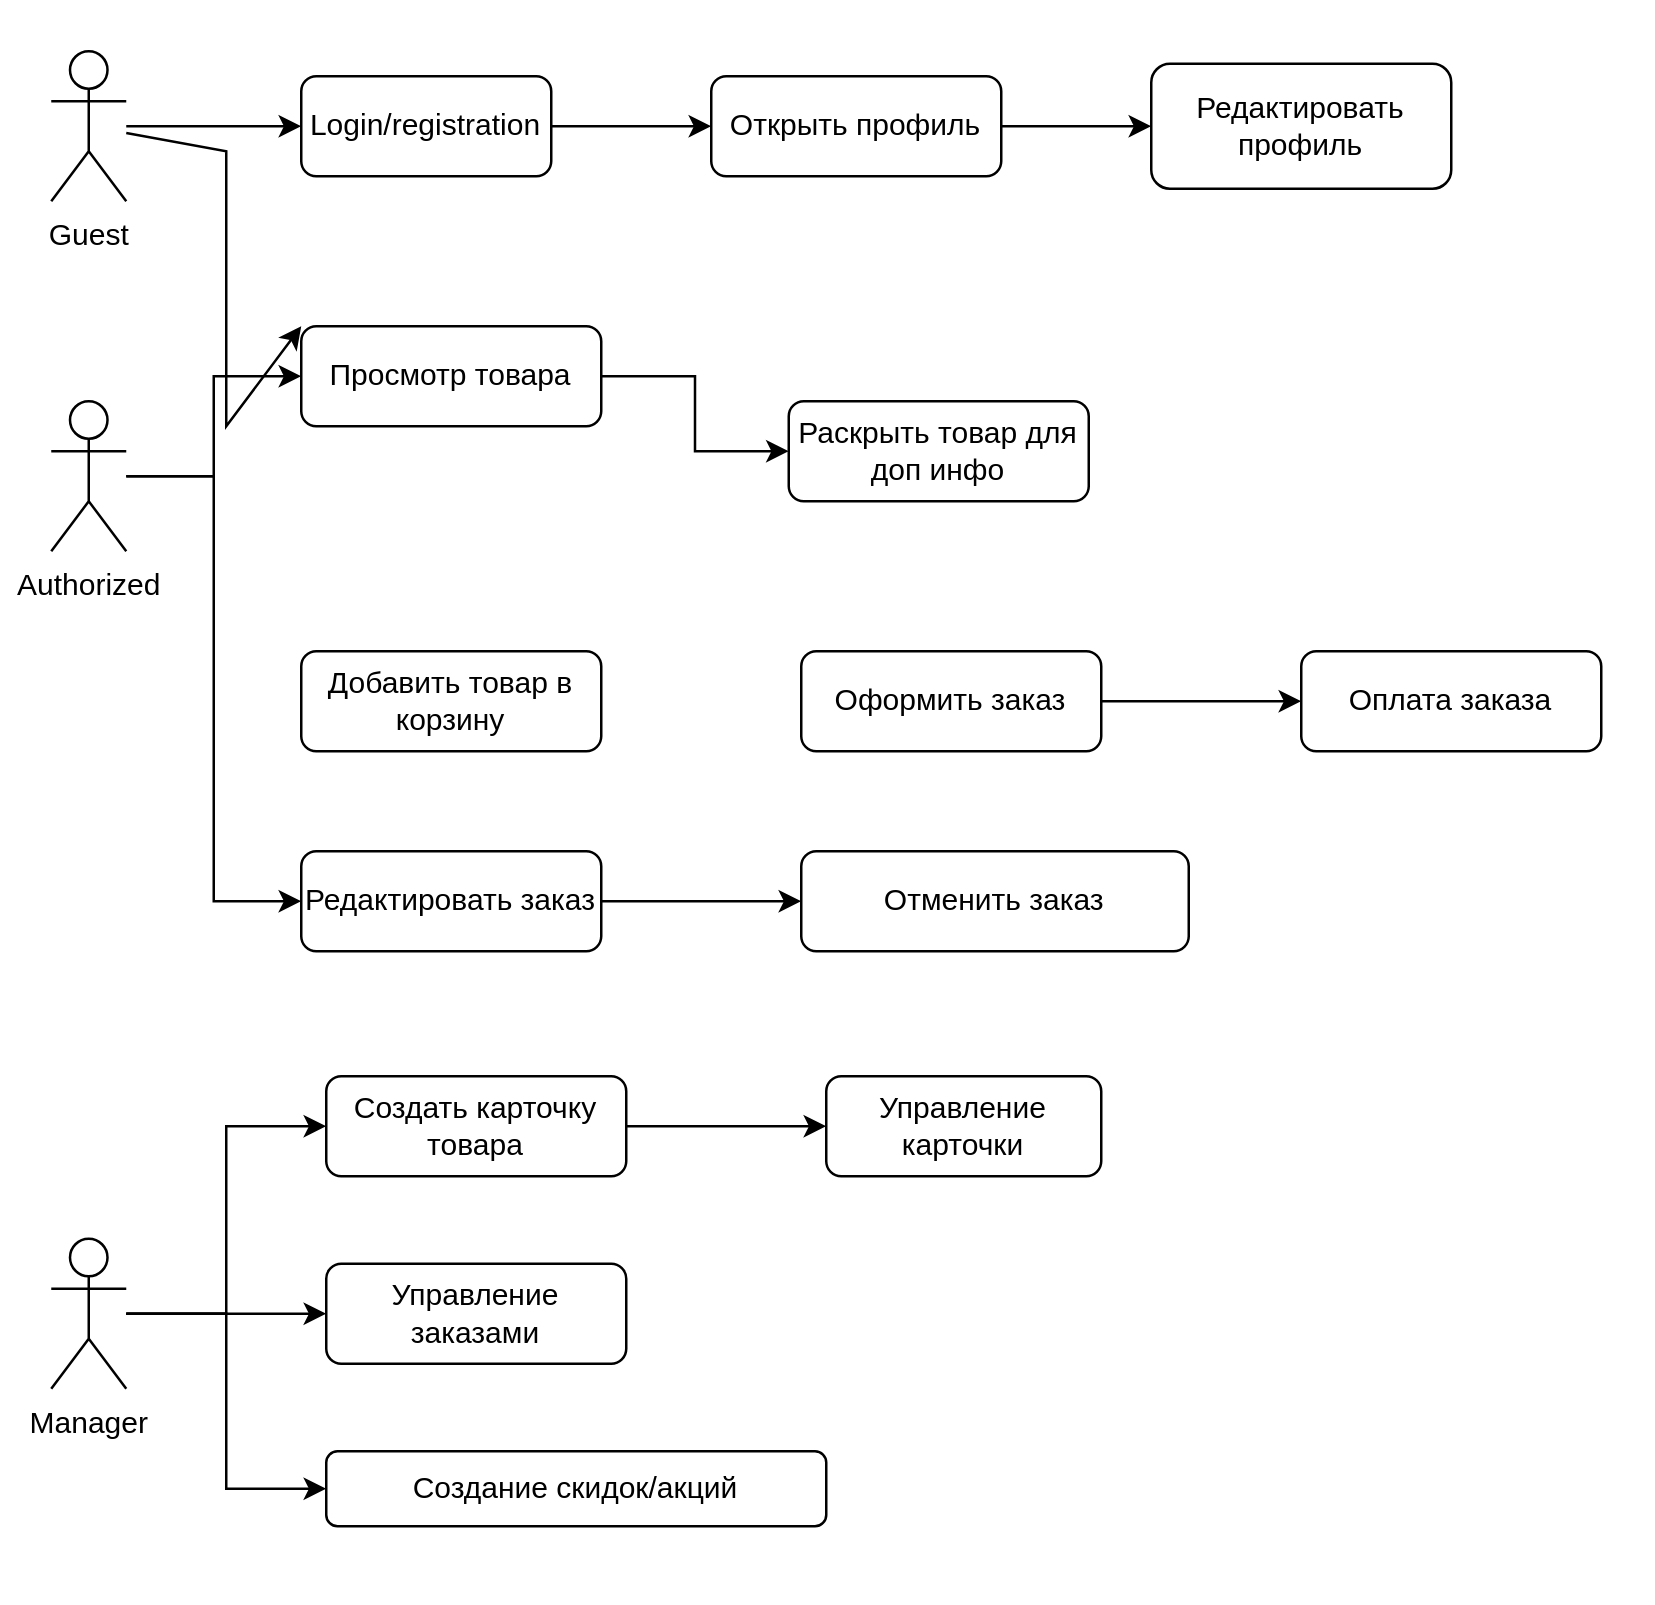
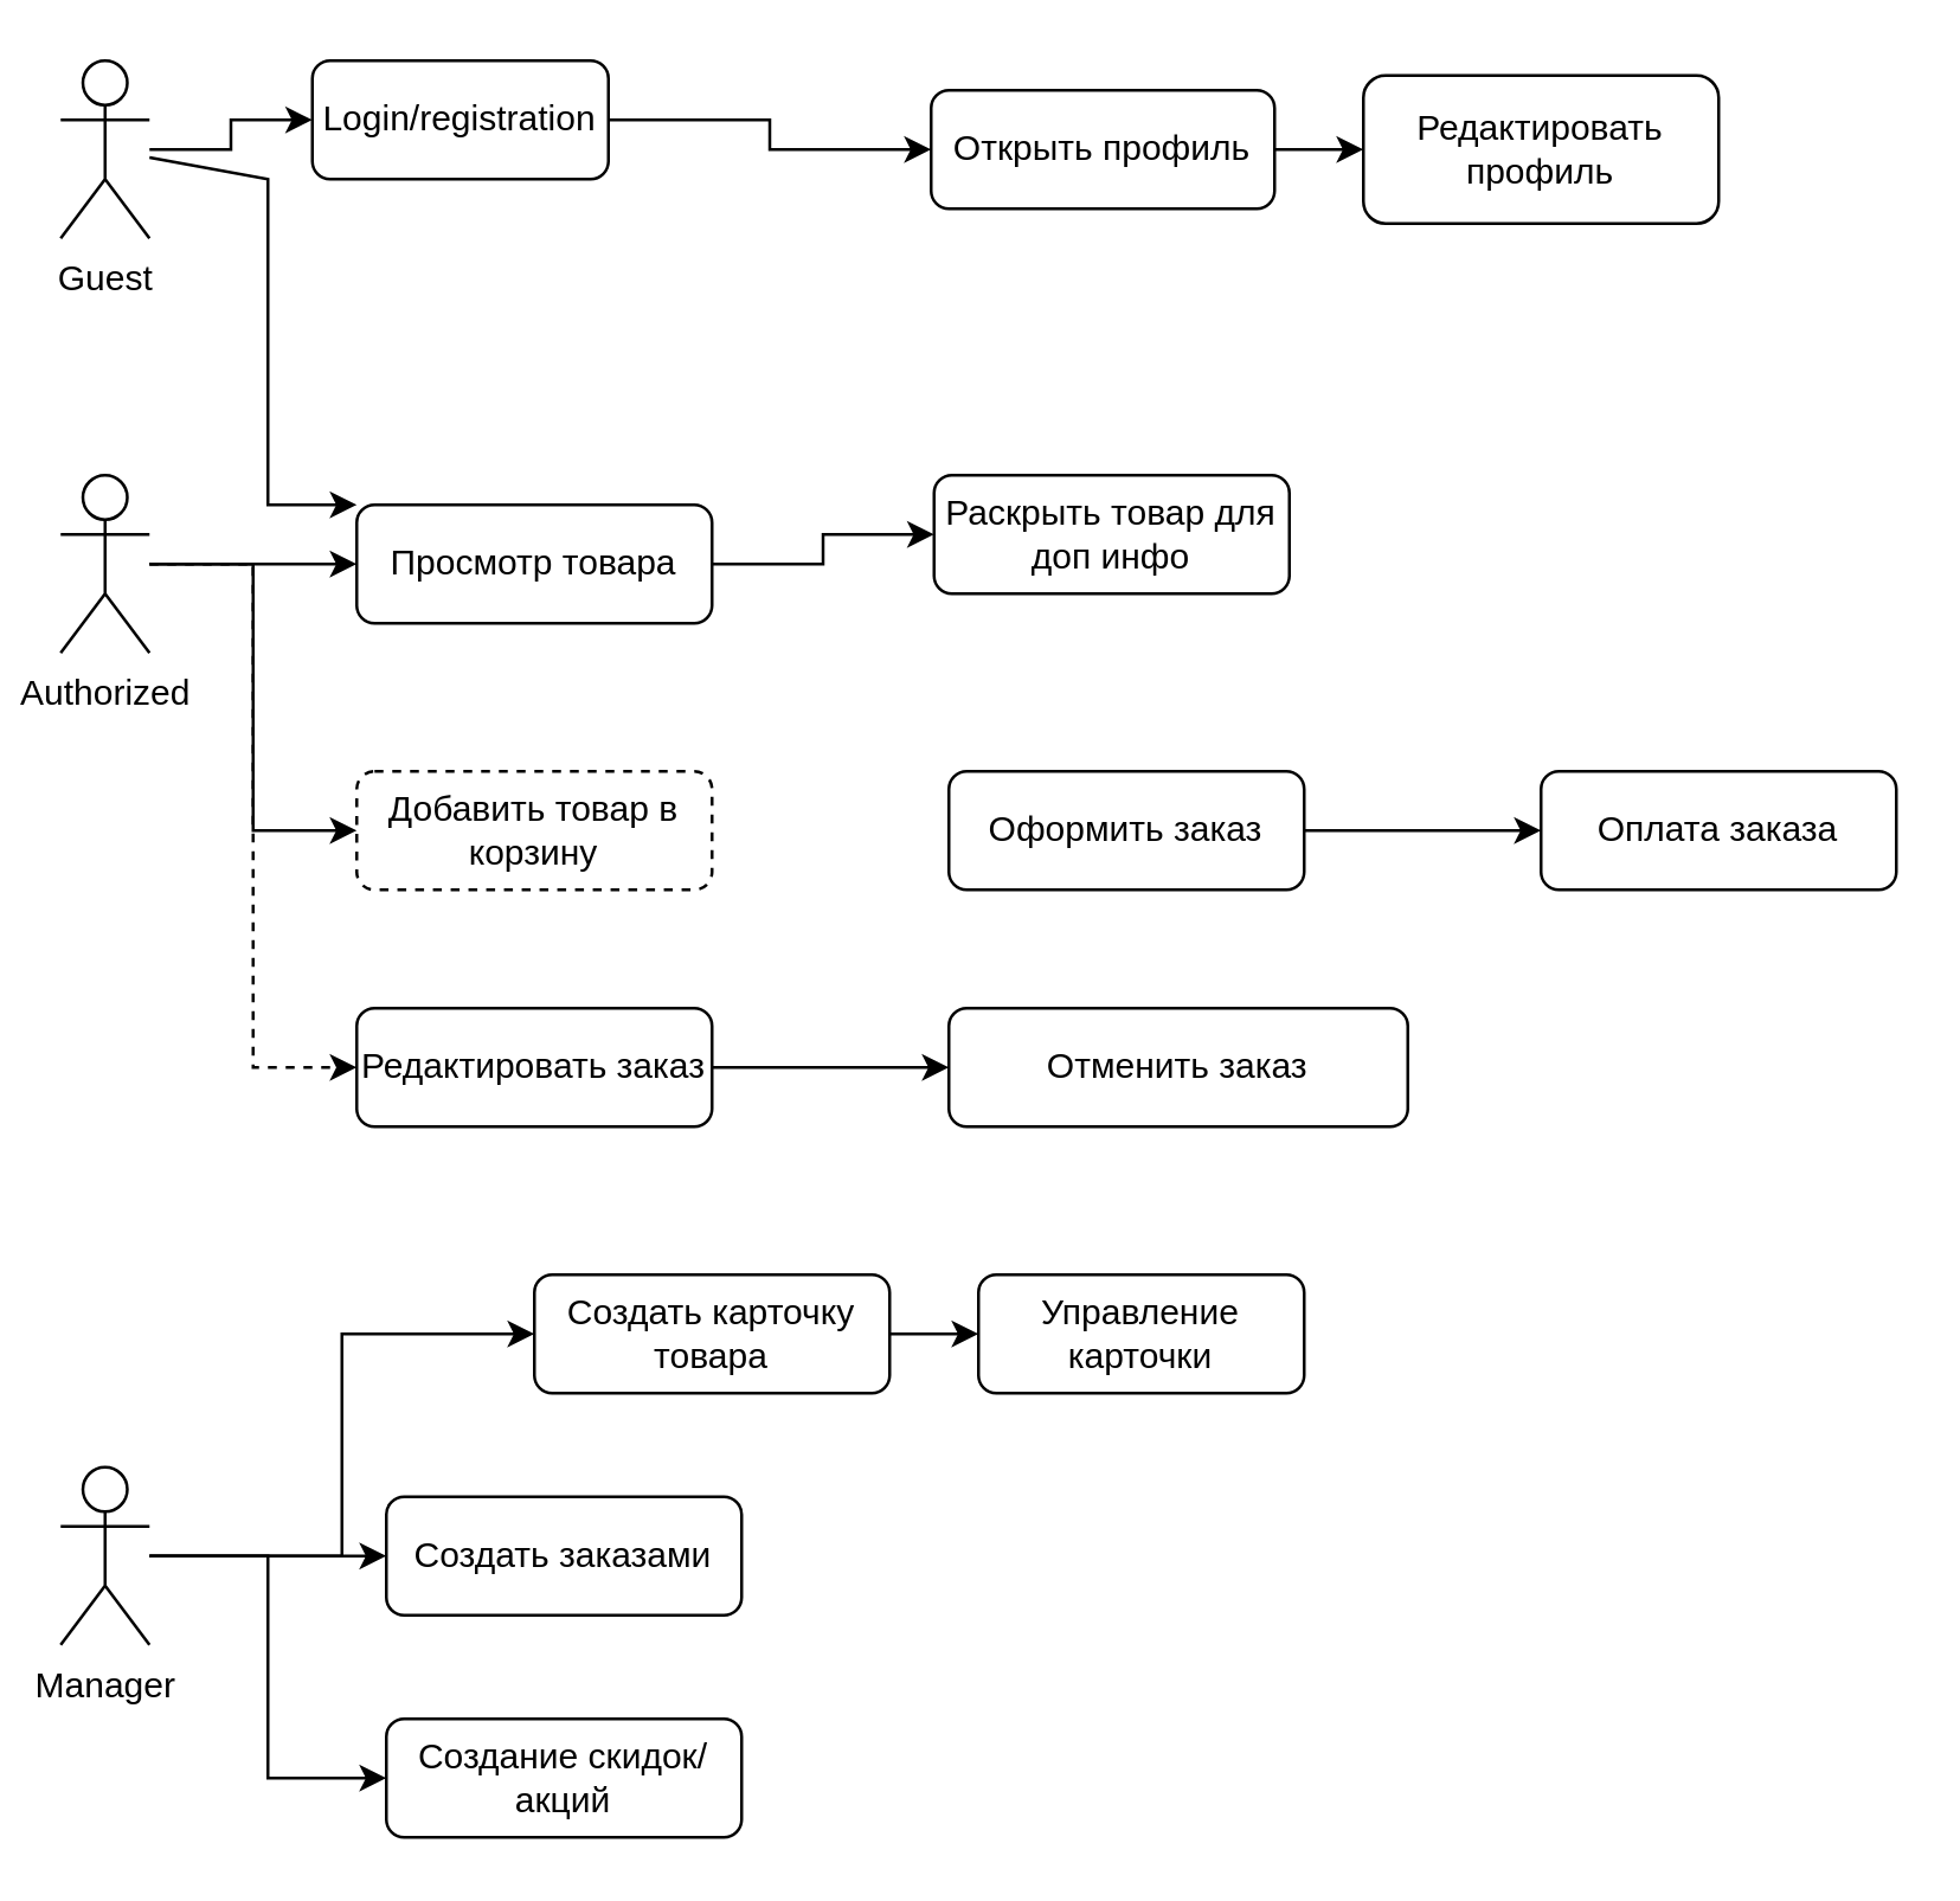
- <mxCell id="13" value="Login/registration" style="rounded=1;whiteSpace=wrap;html=1;" vertex="1" parent="1"><mxGeometry x="120" y="30" width="100" height="40" as="geometry" /></mxCell>
+ <mxCell id="13" value="Login/registration" style="rounded=1;whiteSpace=wrap;html=1;" vertex="1" parent="1"><mxGeometry x="105" y="20" width="100" height="40" as="geometry" /></mxCell>
- <mxCell id="15" value="Открыть профиль" style="whiteSpace=wrap;html=1;rounded=1;" vertex="1" parent="1"><mxGeometry x="284" y="30" width="116" height="40" as="geometry" /></mxCell>
+ <mxCell id="15" value="Открыть профиль" style="whiteSpace=wrap;html=1;rounded=1;" vertex="1" parent="1"><mxGeometry x="314" y="30" width="116" height="40" as="geometry" /></mxCell>
- <mxCell id="18" value="Просмотр товара" style="rounded=1;whiteSpace=wrap;html=1;" vertex="1" parent="1"><mxGeometry x="120" y="130" width="120" height="40" as="geometry" /></mxCell>
+ <mxCell id="18" value="Просмотр товара" style="rounded=1;whiteSpace=wrap;html=1;" vertex="1" parent="1"><mxGeometry x="120" y="170" width="120" height="40" as="geometry" /></mxCell>
+ <mxCell id="5" style="edgeStyle=orthogonalEdgeStyle;rounded=0;orthogonalLoop=1;jettySize=auto;html=1;entryX=0;entryY=0.5;entryDx=0;entryDy=0;" edge="1" parent="1" source="7" target="20"><mxGeometry relative="1" as="geometry" /></mxCell>
- <mxCell id="20" value="Добавить товар в корзину" style="rounded=1;whiteSpace=wrap;html=1;" vertex="1" parent="1"><mxGeometry x="120" y="260" width="120" height="40" as="geometry" /></mxCell>
+ <mxCell id="20" value="Добавить товар в корзину" style="rounded=1;whiteSpace=wrap;html=1;dashed=1;" vertex="1" parent="1"><mxGeometry x="120" y="260" width="120" height="40" as="geometry" /></mxCell>
- <mxCell id="6" style="edgeStyle=orthogonalEdgeStyle;rounded=0;orthogonalLoop=1;jettySize=auto;html=1;entryX=0;entryY=0.5;entryDx=0;entryDy=0;" edge="1" parent="1" source="7" target="26"><mxGeometry relative="1" as="geometry" /></mxCell>
+ <mxCell id="6" style="edgeStyle=orthogonalEdgeStyle;rounded=0;orthogonalLoop=1;jettySize=auto;html=1;entryX=0;entryY=0.5;entryDx=0;entryDy=0;dashed=1;" edge="1" parent="1" source="7" target="26"><mxGeometry relative="1" as="geometry" /></mxCell>
- <mxCell id="29" value="Создать карточку товара" style="rounded=1;whiteSpace=wrap;html=1;" vertex="1" parent="1"><mxGeometry x="130" y="430" width="120" height="40" as="geometry" /></mxCell>
+ <mxCell id="29" value="Создать карточку товара" style="rounded=1;whiteSpace=wrap;html=1;" vertex="1" parent="1"><mxGeometry x="180" y="430" width="120" height="40" as="geometry" /></mxCell>
- <mxCell id="30" value="Управление заказами" style="rounded=1;whiteSpace=wrap;html=1;" vertex="1" parent="1"><mxGeometry x="130" y="505" width="120" height="40" as="geometry" /></mxCell>
+ <mxCell id="30" value="Создать заказами" style="rounded=1;whiteSpace=wrap;html=1;" vertex="1" parent="1"><mxGeometry x="130" y="505" width="120" height="40" as="geometry" /></mxCell>
- <mxCell id="31" value="Создание скидок/акций" style="rounded=1;whiteSpace=wrap;html=1;" vertex="1" parent="1"><mxGeometry x="130" y="580" width="200" height="30" as="geometry" /></mxCell>
+ <mxCell id="31" value="Создание скидок/акций" style="rounded=1;whiteSpace=wrap;html=1;" vertex="1" parent="1"><mxGeometry x="130" y="580" width="120" height="40" as="geometry" /></mxCell>
